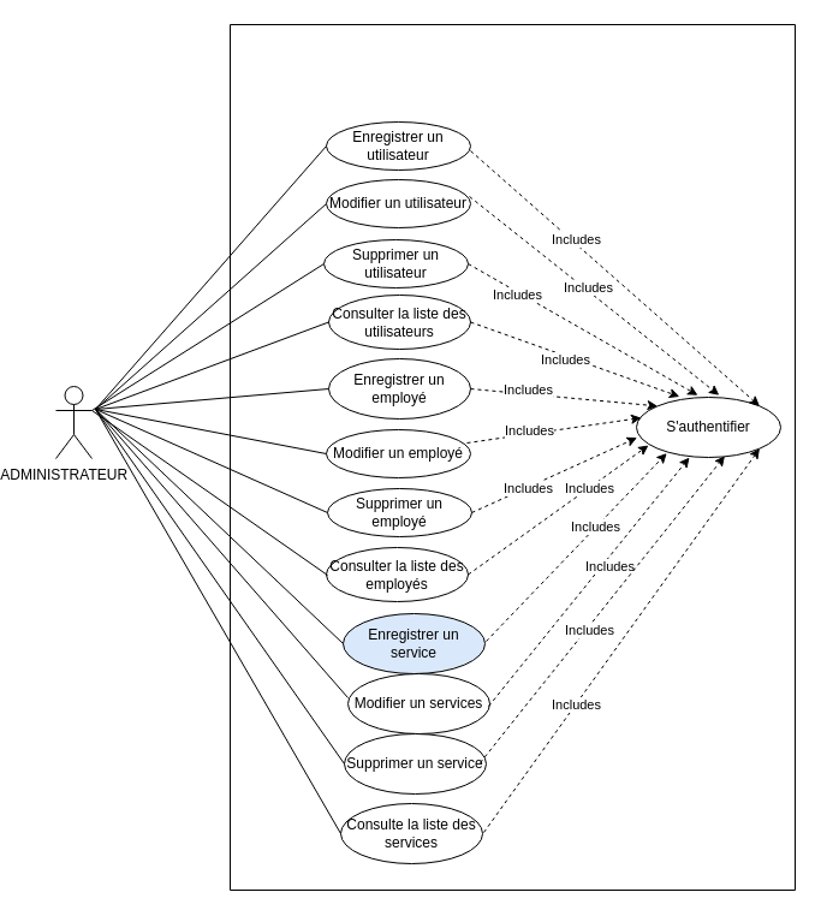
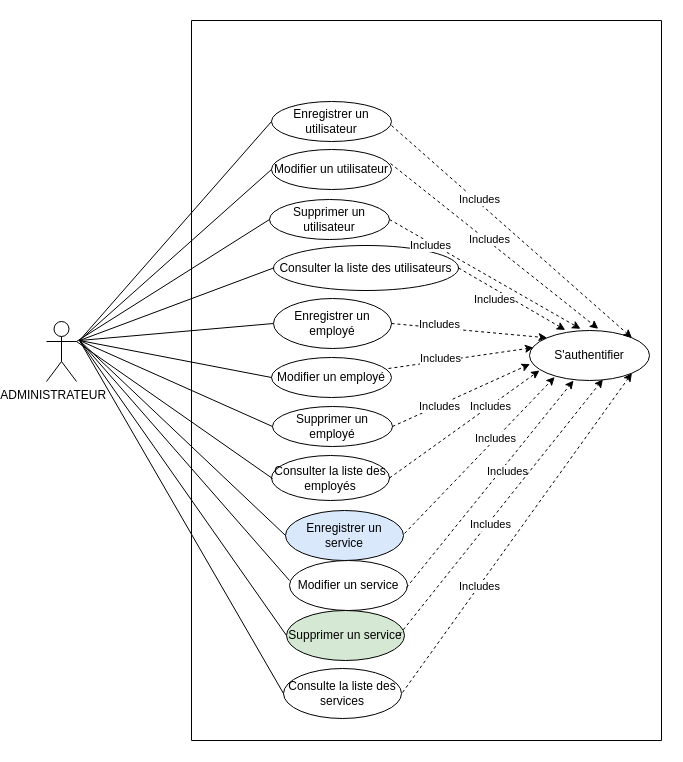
- <mxCell id="6" value="Consulter la liste des utilisateurs" style="ellipse;whiteSpace=wrap;html=1;" vertex="1" parent="2"><mxGeometry x="82" y="225" width="118" height="45" as="geometry" /></mxCell>
+ <mxCell id="6" value="Consulter la liste des utilisateurs" style="ellipse;whiteSpace=wrap;html=1;" vertex="1" parent="2"><mxGeometry x="82" y="225" width="185" height="45" as="geometry" /></mxCell>
- <mxCell id="31" value="Modifier un services" style="ellipse;whiteSpace=wrap;html=1;" vertex="1" parent="2"><mxGeometry x="98" y="540" width="118" height="50" as="geometry" /></mxCell>
+ <mxCell id="31" value="Modifier un service" style="ellipse;whiteSpace=wrap;html=1;" vertex="1" parent="2"><mxGeometry x="98" y="540" width="118" height="50" as="geometry" /></mxCell>
- <mxCell id="32" value="Supprimer un service" style="ellipse;whiteSpace=wrap;html=1;" vertex="1" parent="2"><mxGeometry x="95" y="590" width="118" height="50" as="geometry" /></mxCell>
+ <mxCell id="32" value="Supprimer un service" style="ellipse;whiteSpace=wrap;html=1;fillColor=#d5e8d4;" vertex="1" parent="2"><mxGeometry x="95" y="590" width="118" height="50" as="geometry" /></mxCell>
